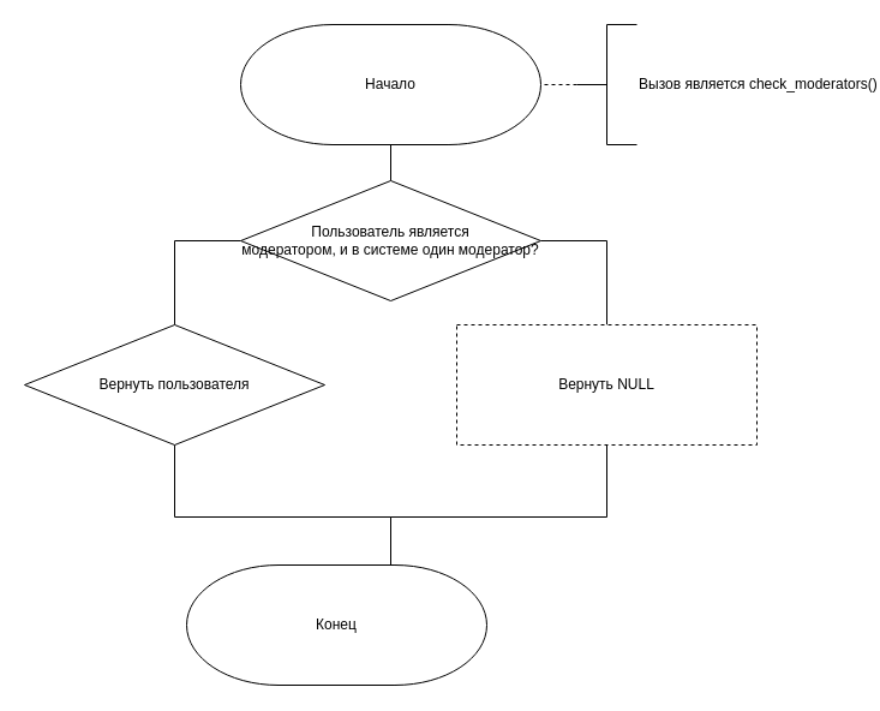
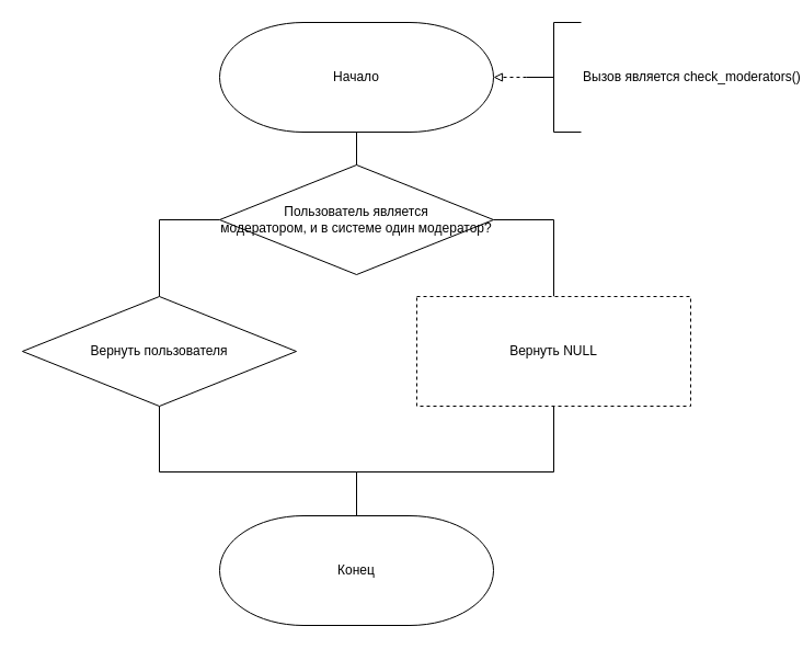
- <mxCell id="5" value="" style="edgeStyle=orthogonalEdgeStyle;rounded=0;orthogonalLoop=1;jettySize=auto;html=1;dashed=1;endArrow=none;endFill=0;strokeWidth=1;" edge="1" parent="1" source="6" target="3"><mxGeometry relative="1" as="geometry"><Array as="points"><mxPoint x="340" y="110" /><mxPoint x="340" y="110" /></Array></mxGeometry></mxCell>
+ <mxCell id="5" value="" style="edgeStyle=orthogonalEdgeStyle;rounded=0;orthogonalLoop=1;jettySize=auto;html=1;dashed=1;endArrow=block;endFill=0;strokeWidth=1;" edge="1" parent="1" source="6" target="3"><mxGeometry relative="1" as="geometry"><Array as="points"><mxPoint x="340" y="110" /><mxPoint x="340" y="110" /></Array></mxGeometry></mxCell>
- <mxCell id="4" value="Конец" style="strokeWidth=1;html=1;shape=mxgraph.flowchart.terminator;whiteSpace=wrap;" vertex="1" parent="1"><mxGeometry x="155" y="470" width="250" height="100" as="geometry" /></mxCell>
+ <mxCell id="4" value="Конец" style="strokeWidth=1;html=1;shape=mxgraph.flowchart.terminator;whiteSpace=wrap;" vertex="1" parent="1"><mxGeometry x="200" y="470" width="250" height="100" as="geometry" /></mxCell>
